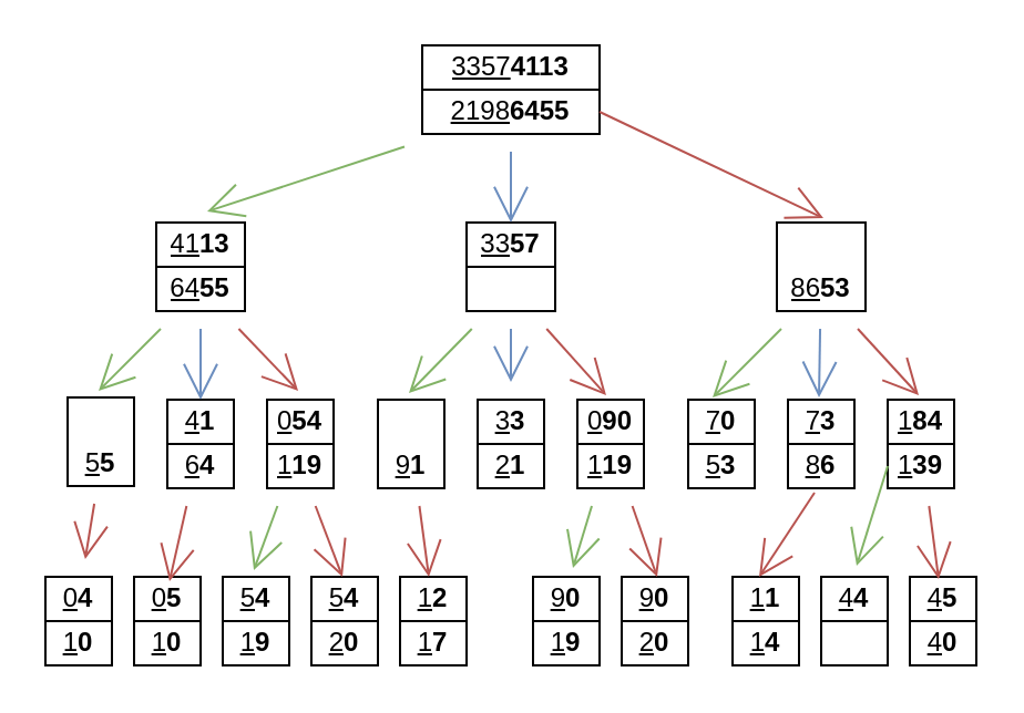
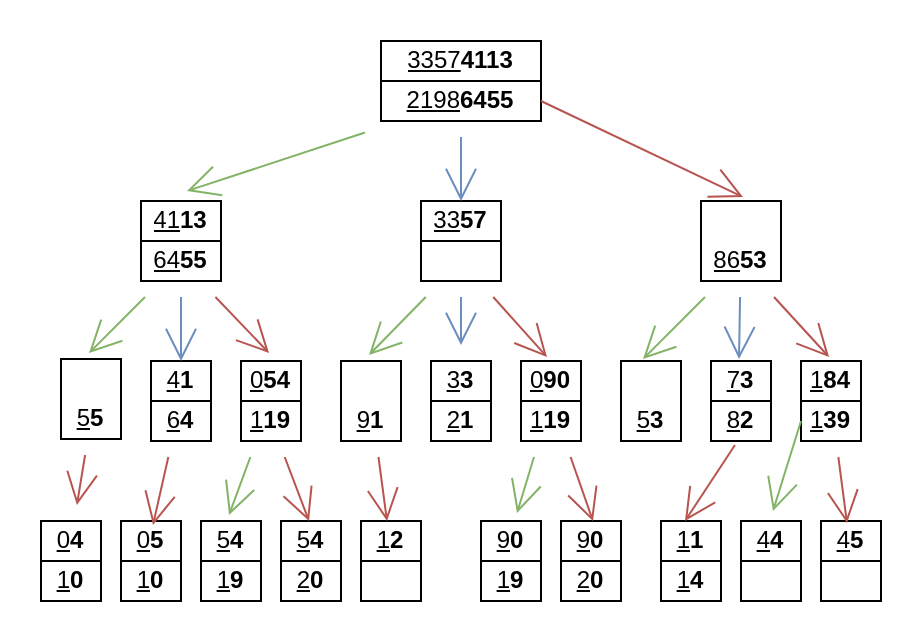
- <mxCell id="86" value="&lt;u&gt;7&lt;/u&gt;&lt;b&gt;0&lt;/b&gt;" style="shape=partialRectangle;html=1;whiteSpace=wrap;connectable=0;overflow=hidden;fillColor=none;top=0;left=0;bottom=0;right=0;pointerEvents=1;hachureGap=4;" vertex="1" parent="85"><mxGeometry width="30" height="20" as="geometry"><mxRectangle width="30" height="20" as="alternateBounds" /></mxGeometry></mxCell>
- <mxCell id="93" value="&lt;u&gt;8&lt;/u&gt;&lt;b&gt;6&lt;/b&gt;" style="shape=partialRectangle;html=1;whiteSpace=wrap;connectable=0;overflow=hidden;fillColor=none;top=0;left=0;bottom=0;right=0;pointerEvents=1;hachureGap=4;" vertex="1" parent="92"><mxGeometry width="30" height="20" as="geometry"><mxRectangle width="30" height="20" as="alternateBounds" /></mxGeometry></mxCell>
+ <mxCell id="93" value="&lt;u&gt;8&lt;/u&gt;&lt;b&gt;2&lt;/b&gt;" style="shape=partialRectangle;html=1;whiteSpace=wrap;connectable=0;overflow=hidden;fillColor=none;top=0;left=0;bottom=0;right=0;pointerEvents=1;hachureGap=4;" vertex="1" parent="92"><mxGeometry width="30" height="20" as="geometry"><mxRectangle width="30" height="20" as="alternateBounds" /></mxGeometry></mxCell>
- <mxCell id="26" value="&lt;u&gt;1&lt;/u&gt;&lt;b&gt;7&lt;/b&gt;" style="shape=partialRectangle;html=1;whiteSpace=wrap;connectable=0;overflow=hidden;fillColor=none;top=0;left=0;bottom=0;right=0;pointerEvents=1;hachureGap=4;" vertex="1" parent="25"><mxGeometry width="30" height="20" as="geometry"><mxRectangle width="30" height="20" as="alternateBounds" /></mxGeometry></mxCell>
- <mxCell id="50" value="&lt;u&gt;4&lt;/u&gt;&lt;b&gt;0&lt;/b&gt;" style="shape=partialRectangle;html=1;whiteSpace=wrap;connectable=0;overflow=hidden;fillColor=none;top=0;left=0;bottom=0;right=0;pointerEvents=1;hachureGap=4;" vertex="1" parent="49"><mxGeometry width="30" height="20" as="geometry"><mxRectangle width="30" height="20" as="alternateBounds" /></mxGeometry></mxCell>
